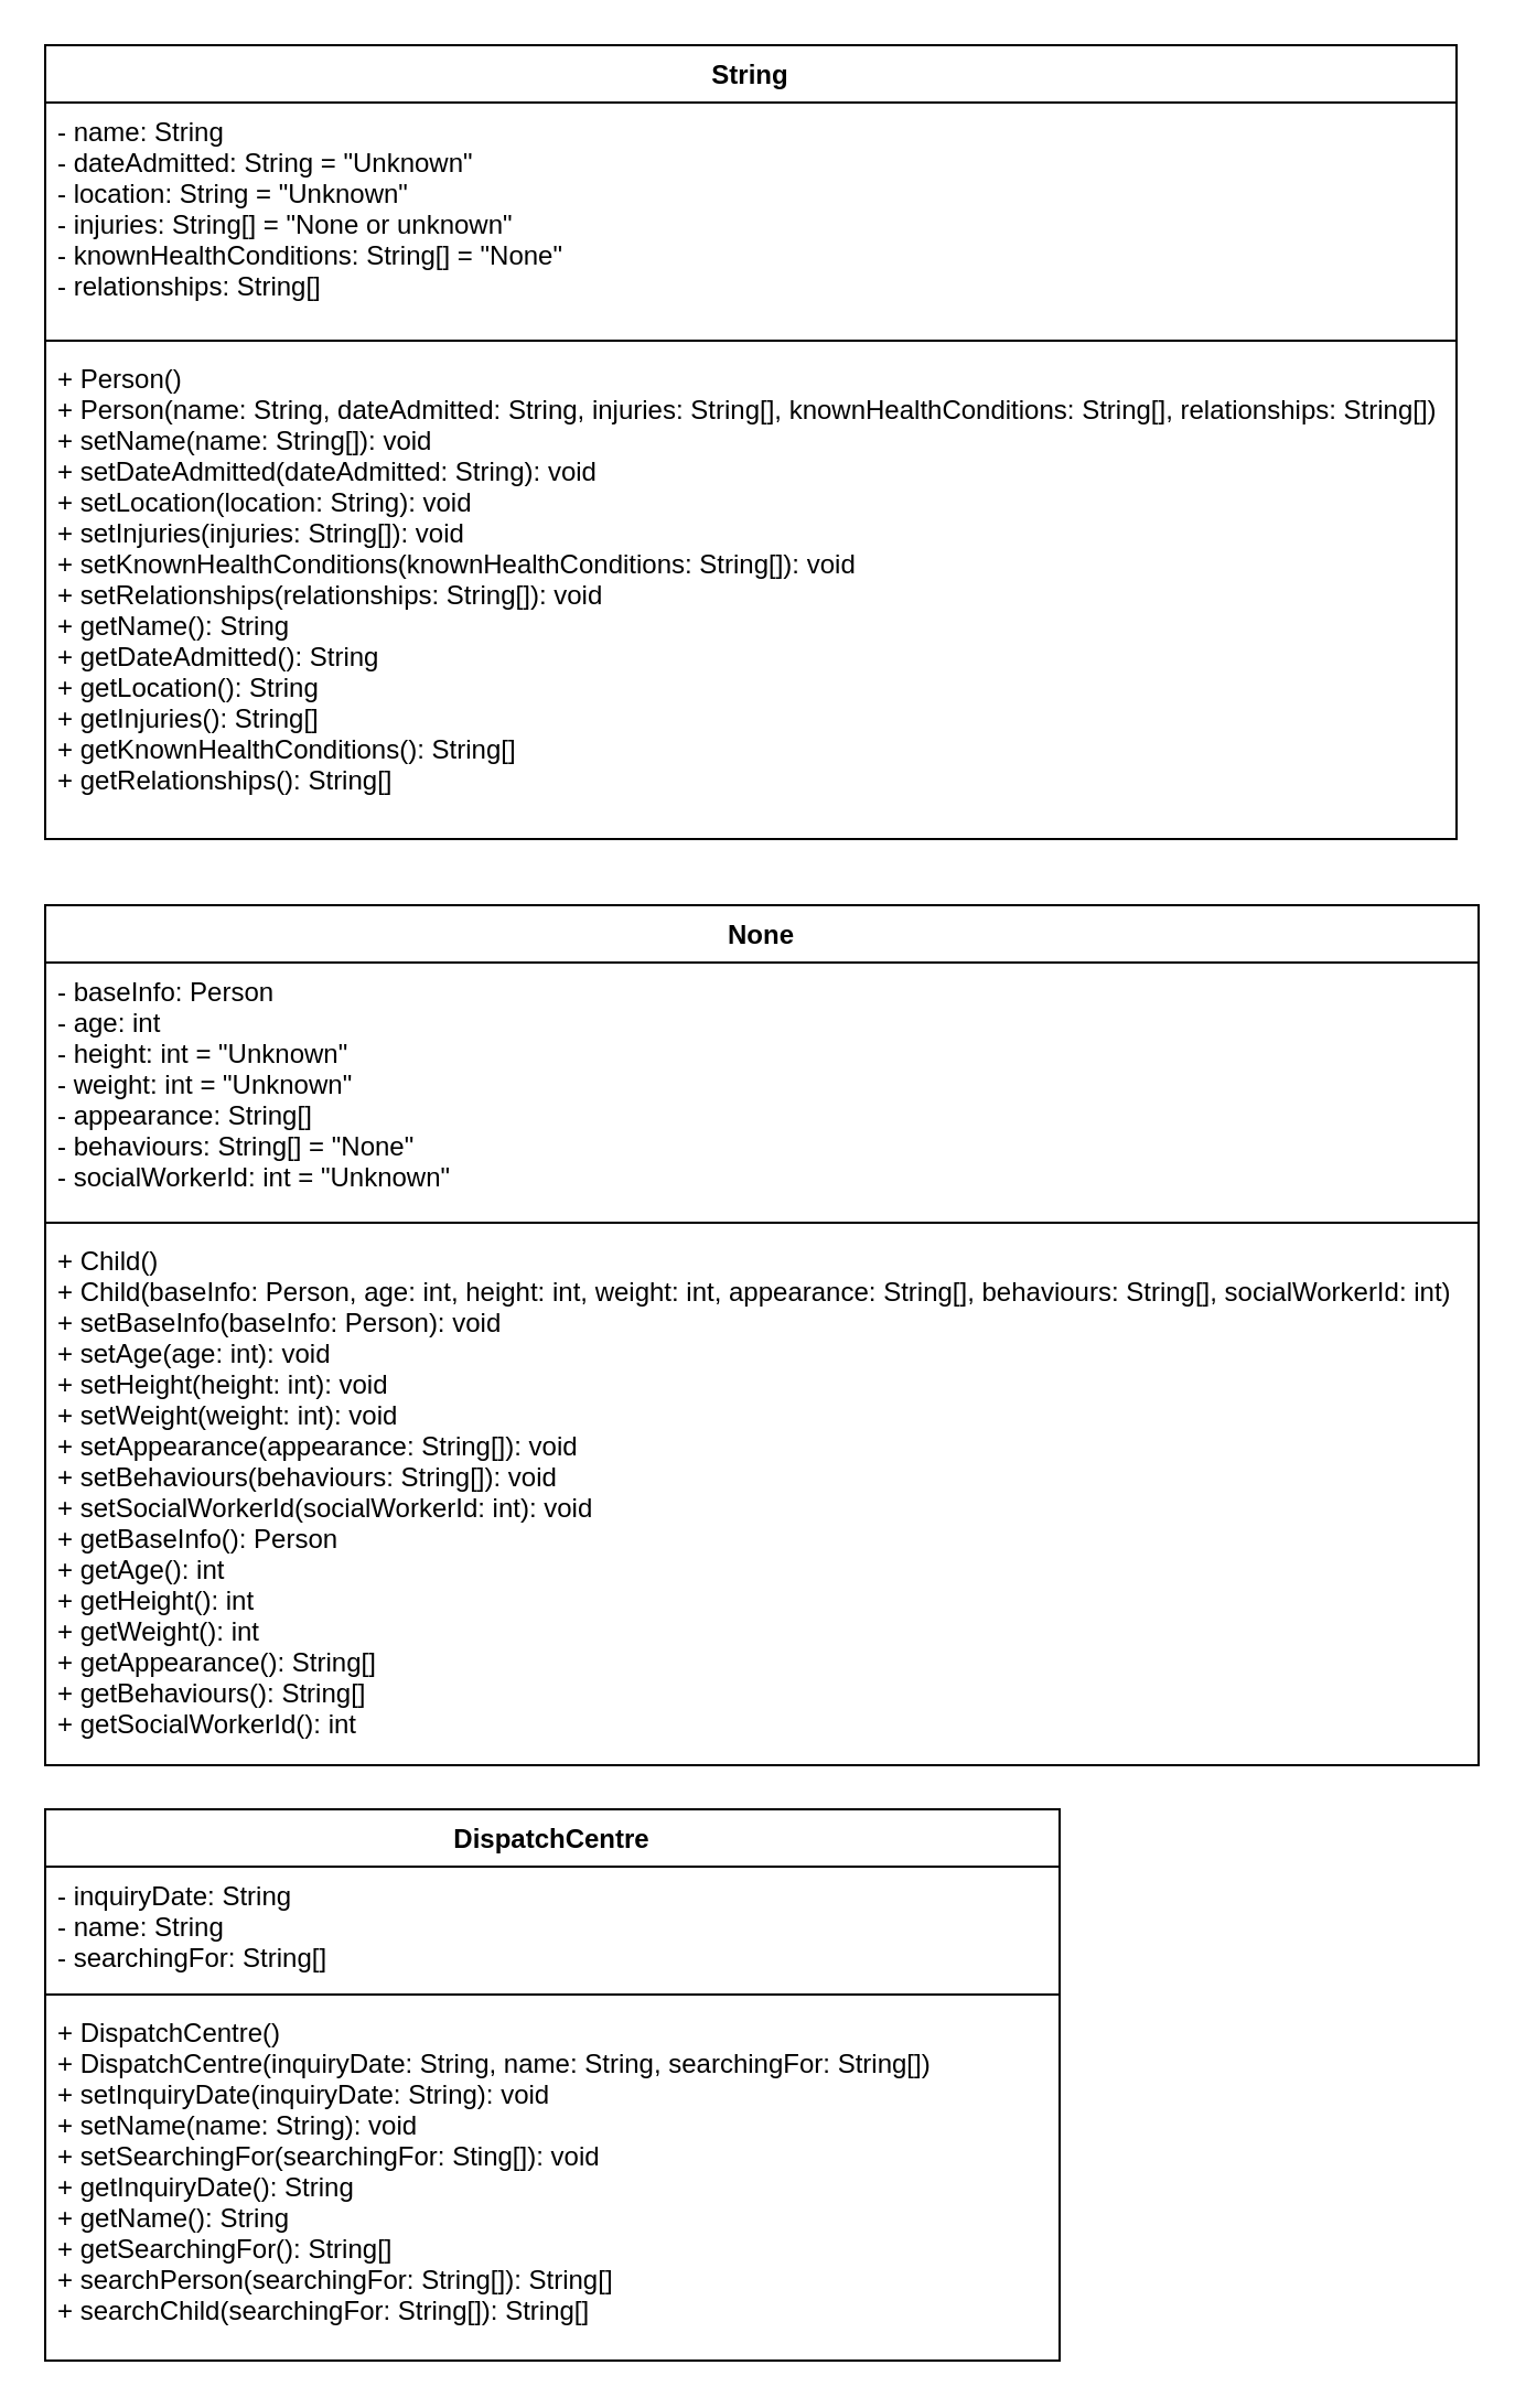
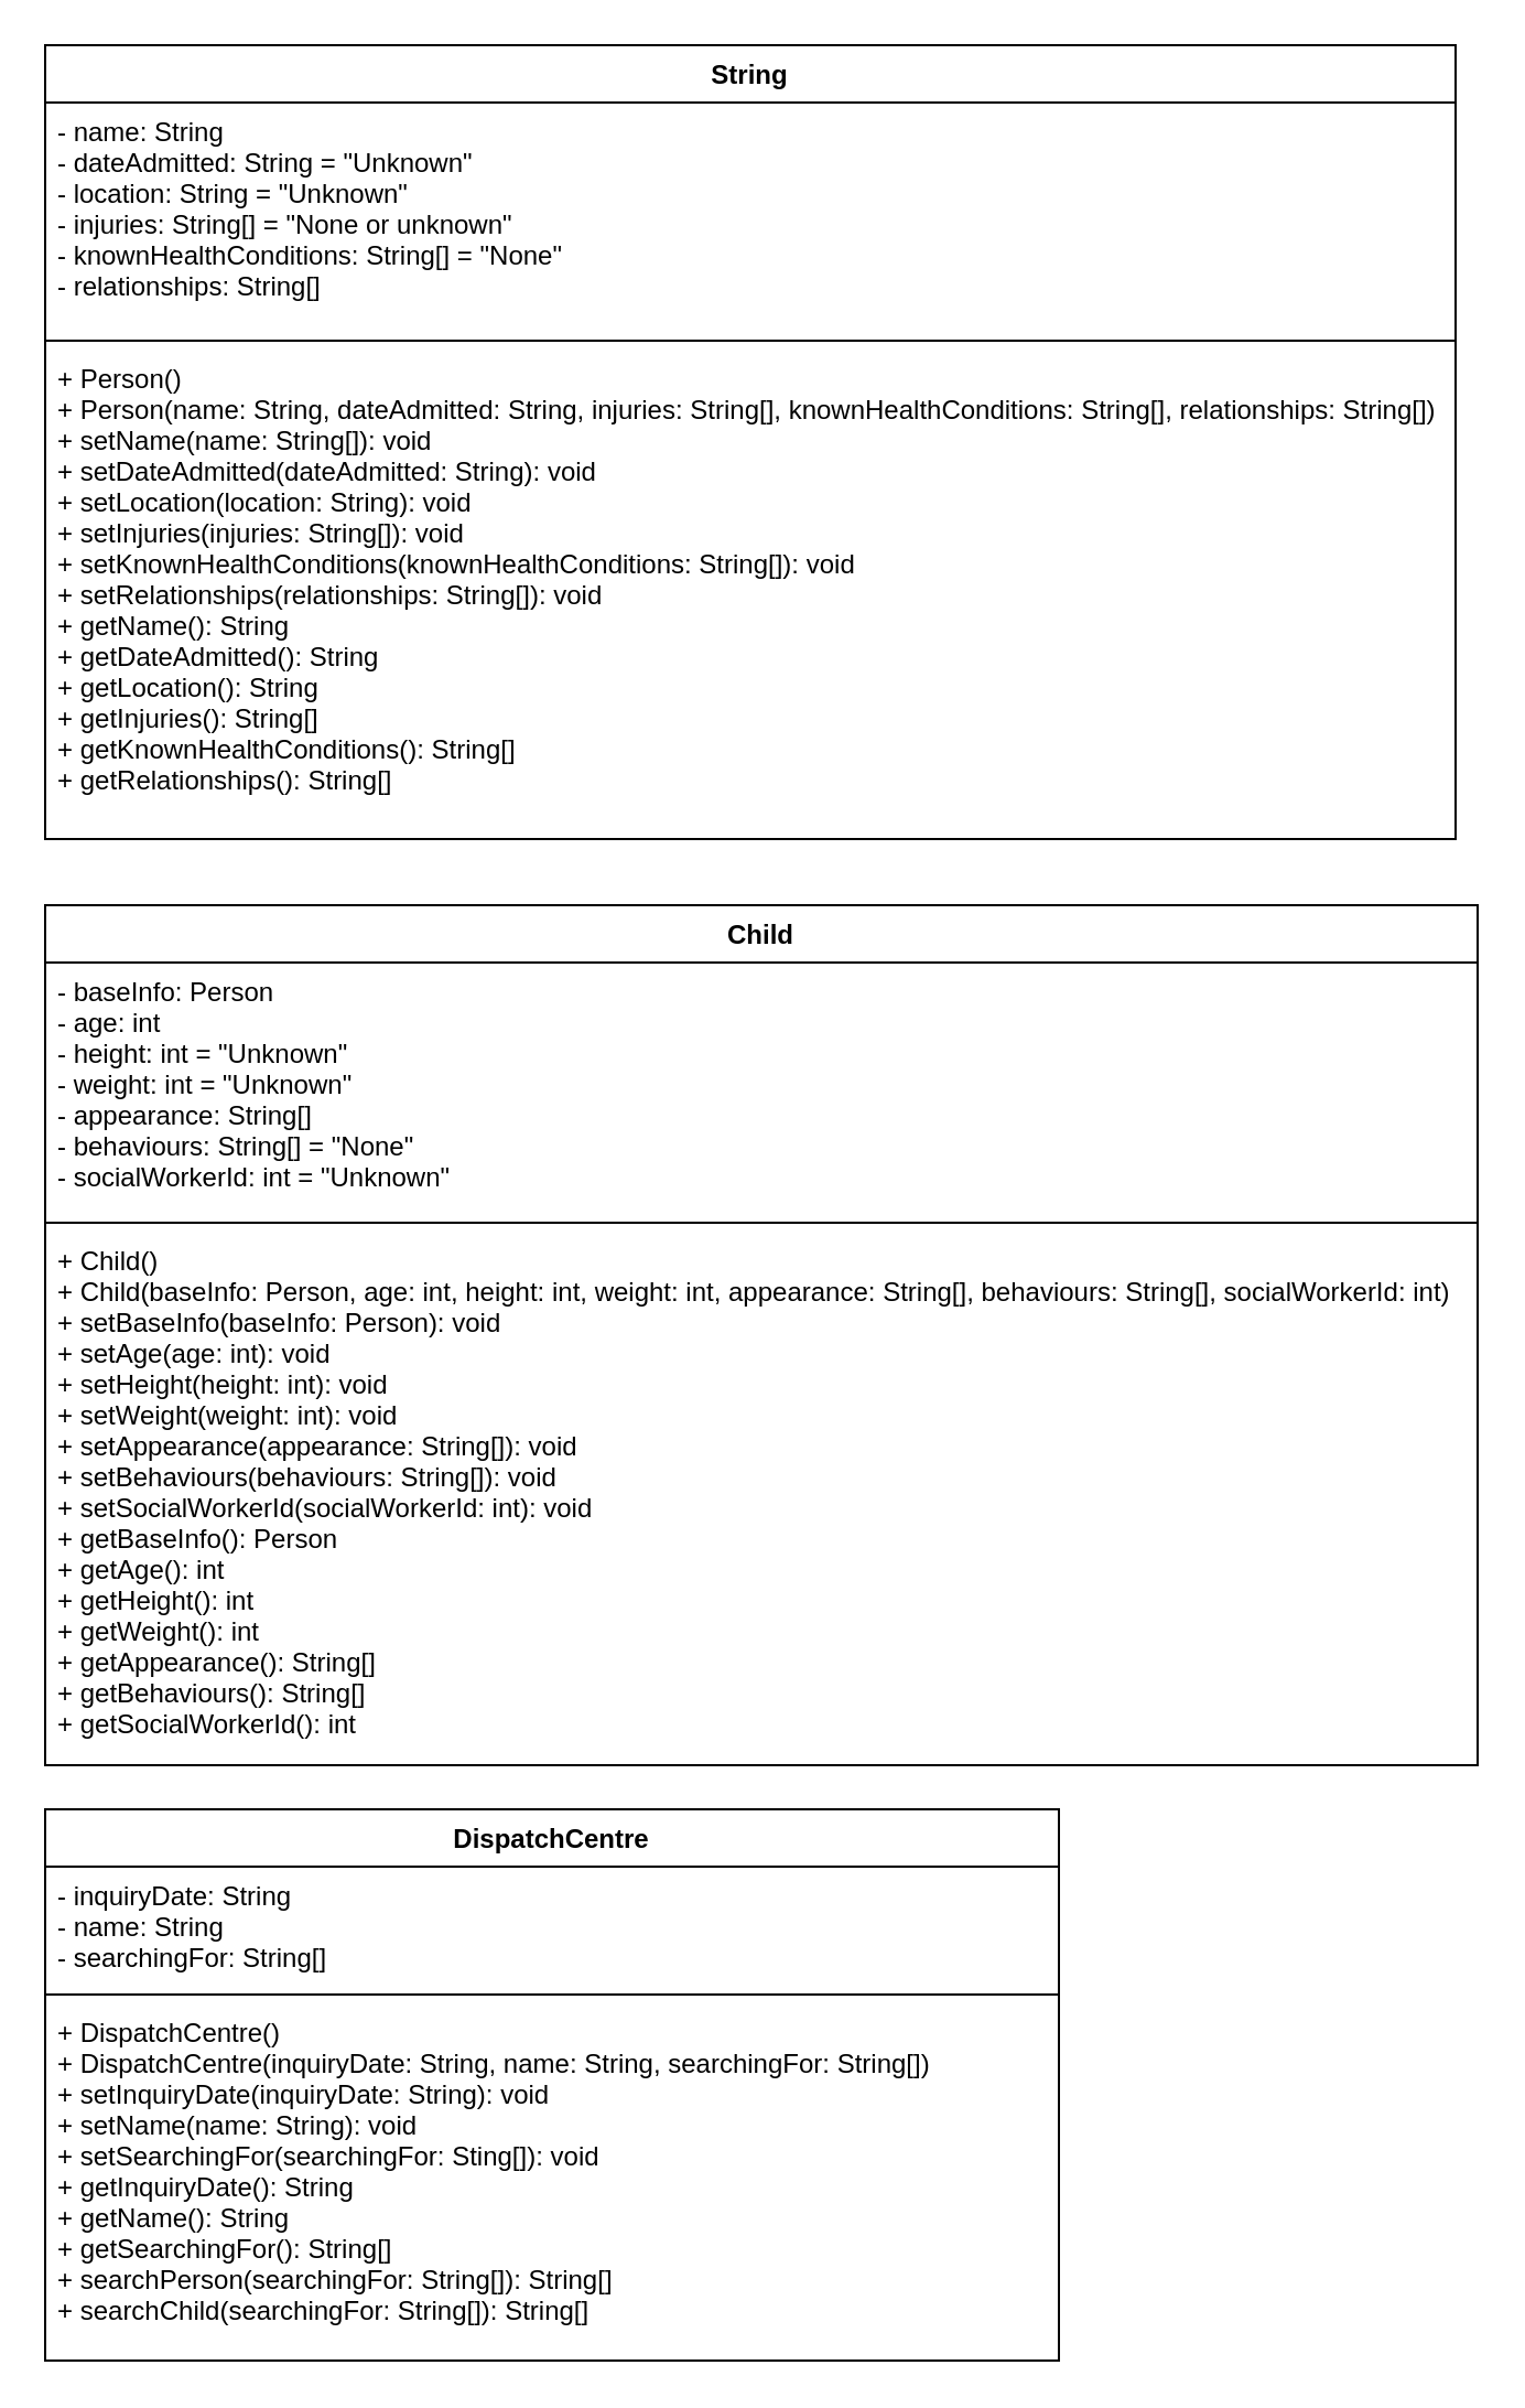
- <mxCell id="6" value="None" style="swimlane;fontStyle=1;align=center;verticalAlign=top;childLayout=stackLayout;horizontal=1;startSize=26;horizontalStack=0;resizeParent=1;resizeParentMax=0;resizeLast=0;collapsible=1;marginBottom=0;" vertex="1" parent="1"><mxGeometry x="20" y="410" width="650" height="390" as="geometry" /></mxCell>
+ <mxCell id="6" value="Child" style="swimlane;fontStyle=1;align=center;verticalAlign=top;childLayout=stackLayout;horizontal=1;startSize=26;horizontalStack=0;resizeParent=1;resizeParentMax=0;resizeLast=0;collapsible=1;marginBottom=0;" vertex="1" parent="1"><mxGeometry x="20" y="410" width="650" height="390" as="geometry" /></mxCell>
